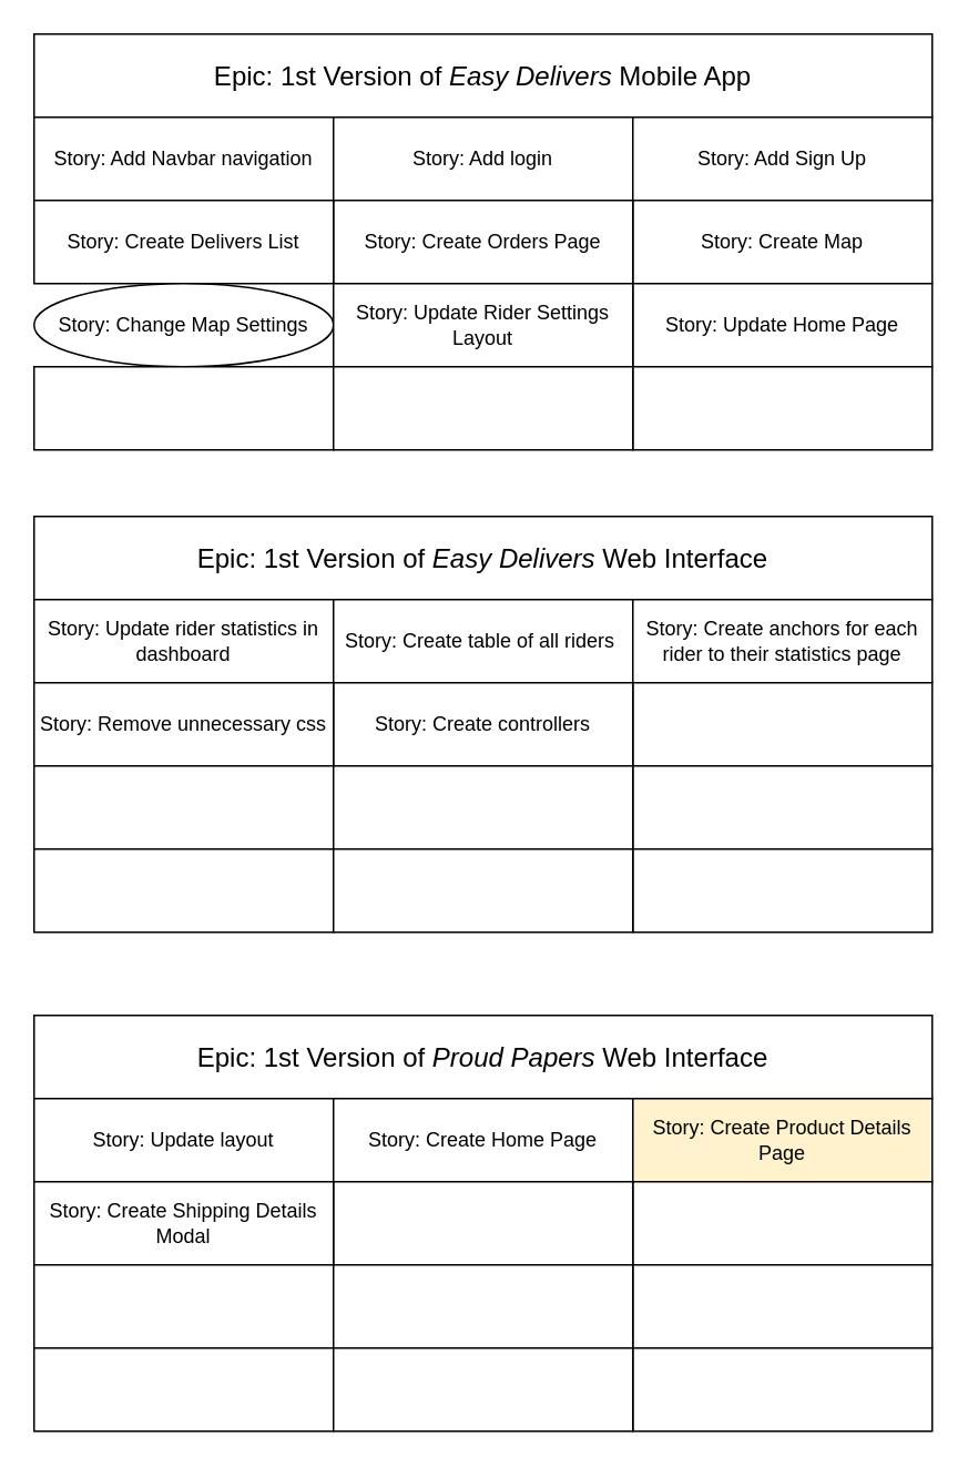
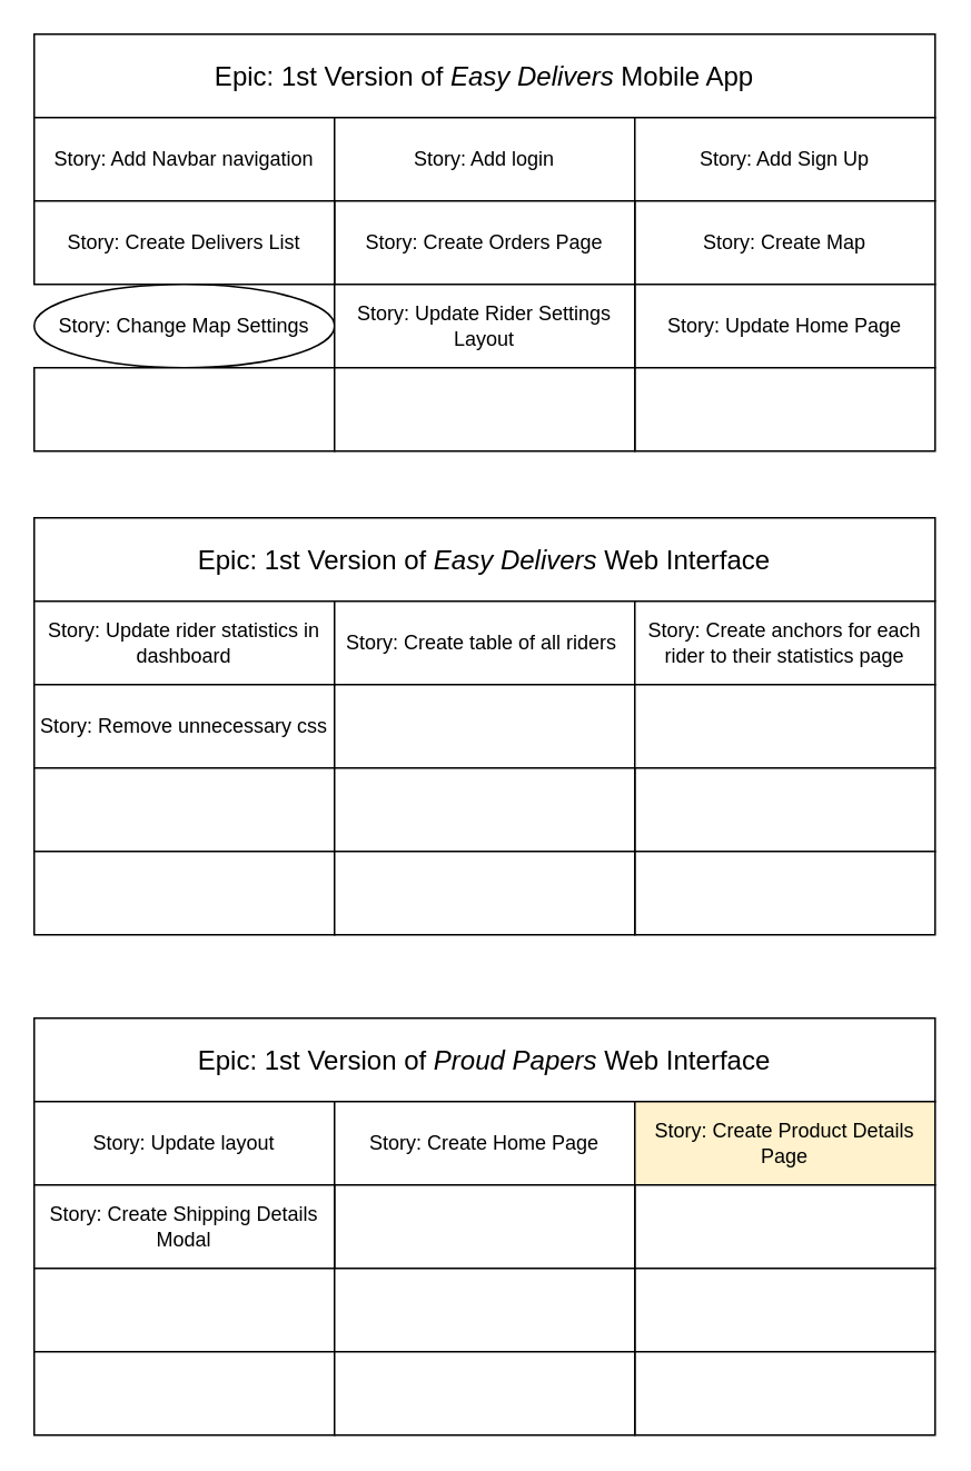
- <mxCell id="20" value="Story: Create controllers" style="rounded=0;whiteSpace=wrap;html=1;" vertex="1" parent="1"><mxGeometry x="200" y="410" width="180" height="50" as="geometry" /></mxCell>
